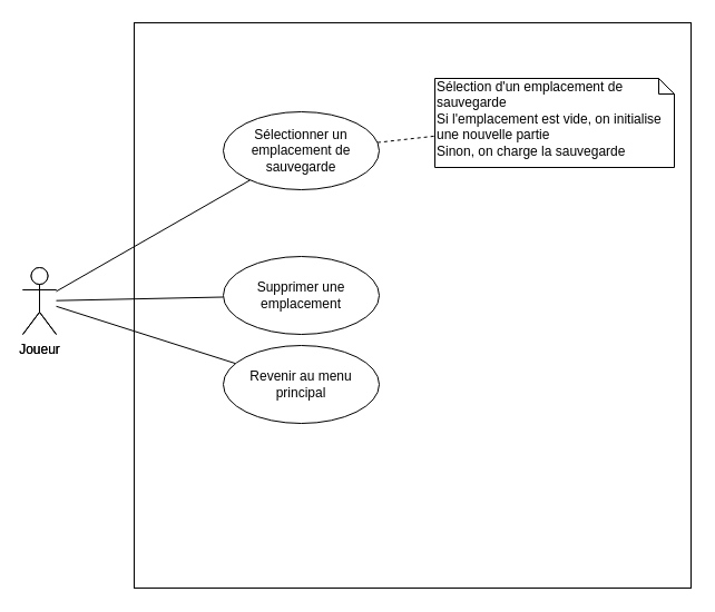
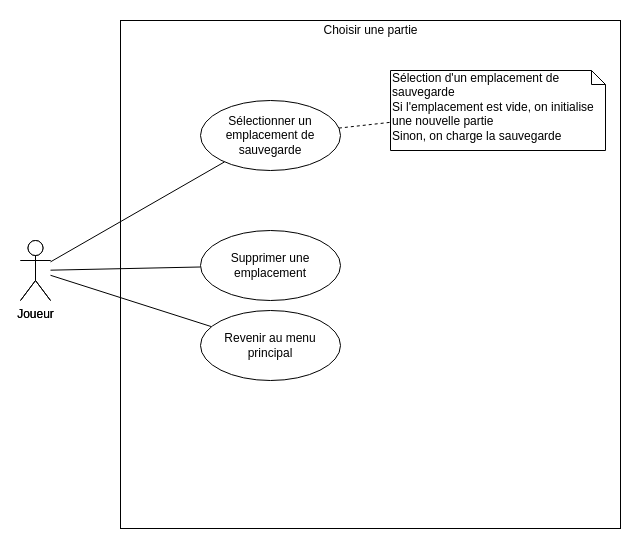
+ <mxCell id="9" value="Choisir une partie" style="text;html=1;align=center;verticalAlign=middle;resizable=0;points=[];autosize=1;" parent="1" vertex="1"><mxGeometry x="315" y="20" width="110" height="20" as="geometry" /></mxCell>
